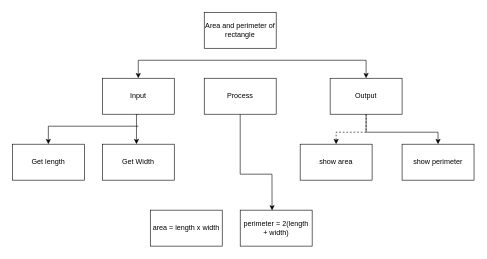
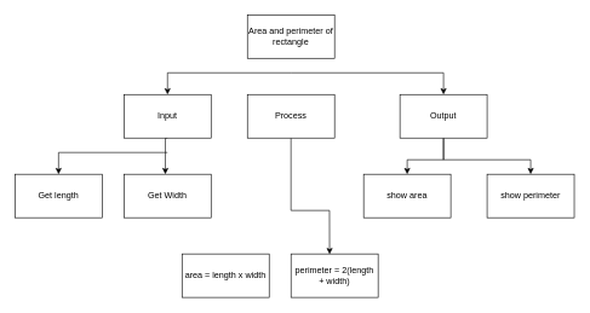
- <mxCell id="5" style="edgeStyle=none;rounded=0;html=1;entryX=0.5;entryY=0;entryDx=0;entryDy=0;dashed=1;" edge="1" parent="1" source="6" target="14"><mxGeometry relative="1" as="geometry"><Array as="points"><mxPoint x="610" y="220" /><mxPoint x="560" y="220" /></Array></mxGeometry></mxCell>
+ <mxCell id="5" style="edgeStyle=none;rounded=0;html=1;entryX=0.5;entryY=0;entryDx=0;entryDy=0;" edge="1" parent="1" source="6" target="14"><mxGeometry relative="1" as="geometry"><Array as="points"><mxPoint x="610" y="220" /><mxPoint x="560" y="220" /></Array></mxGeometry></mxCell>
